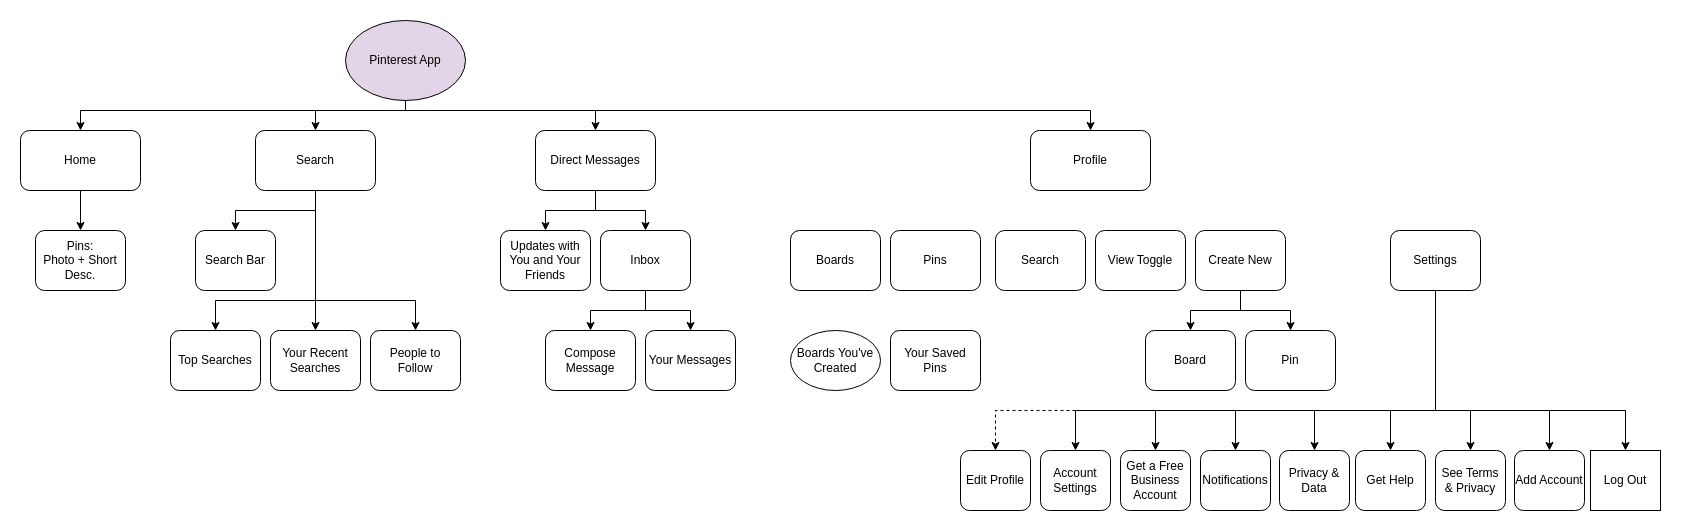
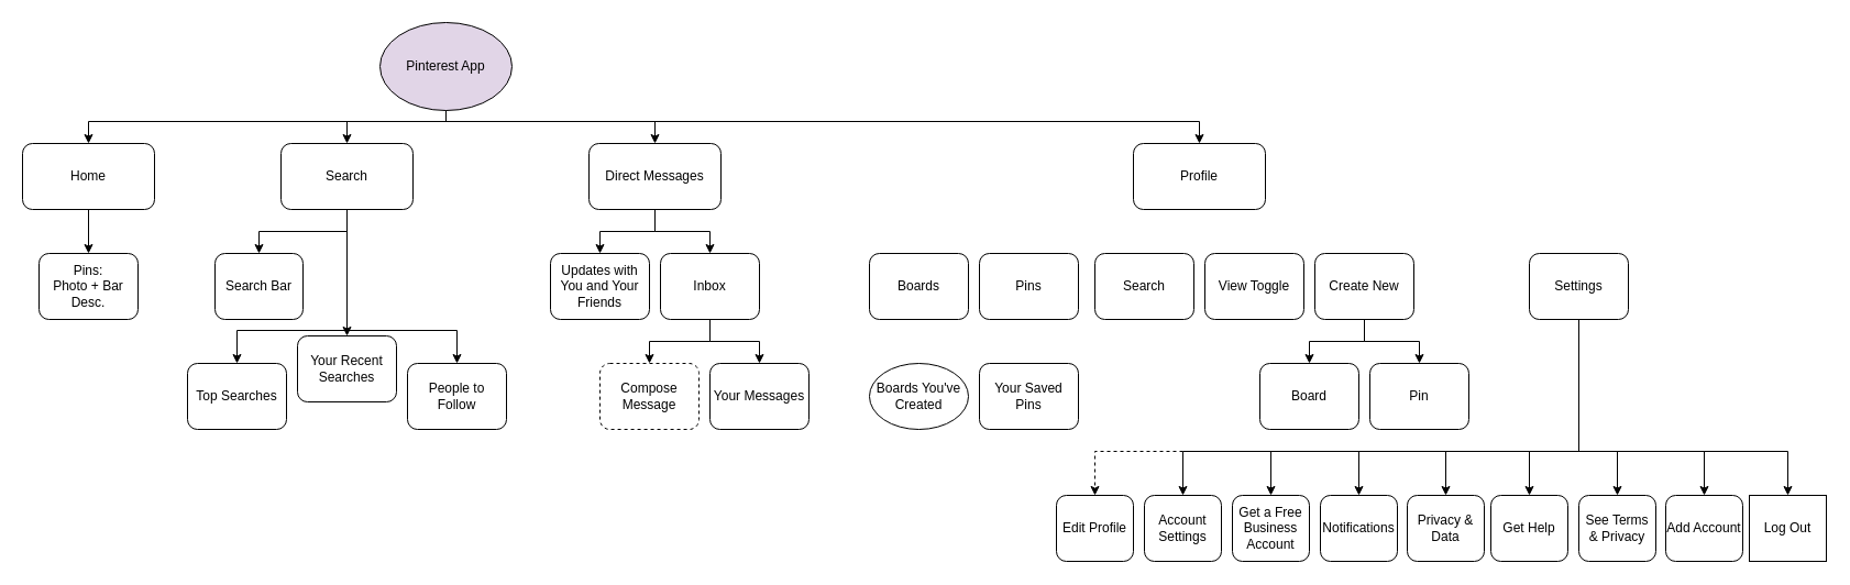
- <mxCell id="18" value="Pins:&lt;br&gt;Photo + Short Desc." style="rounded=1;whiteSpace=wrap;html=1;" vertex="1" parent="1"><mxGeometry x="35" y="230" width="90" height="60" as="geometry" /></mxCell>
+ <mxCell id="18" value="Pins:&lt;br&gt;Photo + Bar Desc." style="rounded=1;whiteSpace=wrap;html=1;" vertex="1" parent="1"><mxGeometry x="35" y="230" width="90" height="60" as="geometry" /></mxCell>
- <mxCell id="21" value="Your Recent Searches" style="rounded=1;whiteSpace=wrap;html=1;" vertex="1" parent="1"><mxGeometry x="270" y="330" width="90" height="60" as="geometry" /></mxCell>
+ <mxCell id="21" value="Your Recent Searches" style="rounded=1;whiteSpace=wrap;html=1;" vertex="1" parent="1"><mxGeometry x="270" y="305" width="90" height="60" as="geometry" /></mxCell>
- <mxCell id="27" value="Compose Message" style="rounded=1;whiteSpace=wrap;html=1;" vertex="1" parent="1"><mxGeometry x="545" y="330" width="90" height="60" as="geometry" /></mxCell>
+ <mxCell id="27" value="Compose Message" style="rounded=1;whiteSpace=wrap;html=1;dashed=1;" vertex="1" parent="1"><mxGeometry x="545" y="330" width="90" height="60" as="geometry" /></mxCell>
